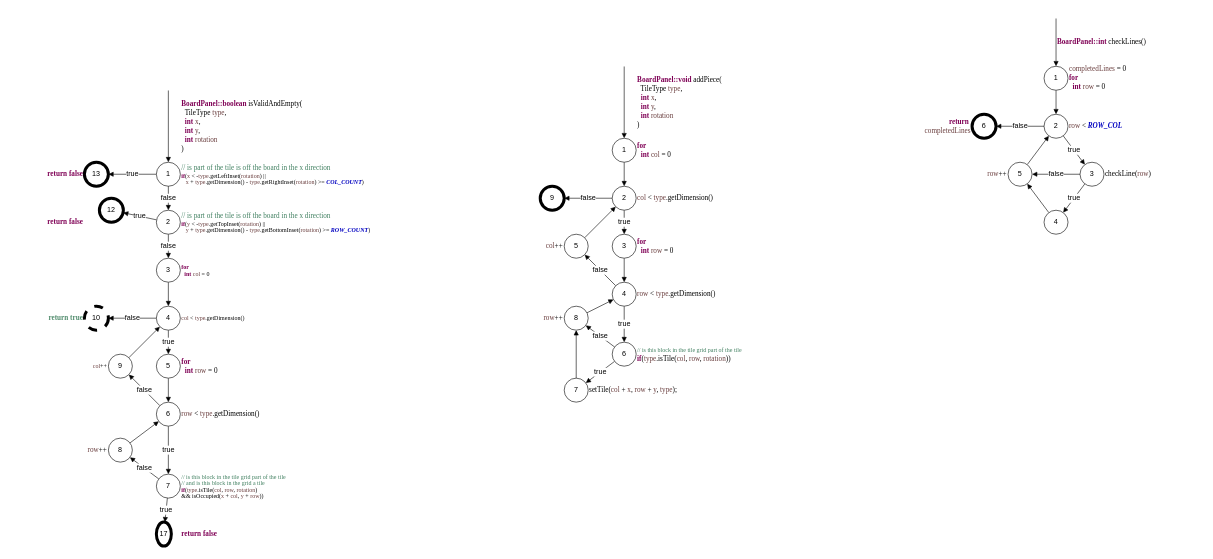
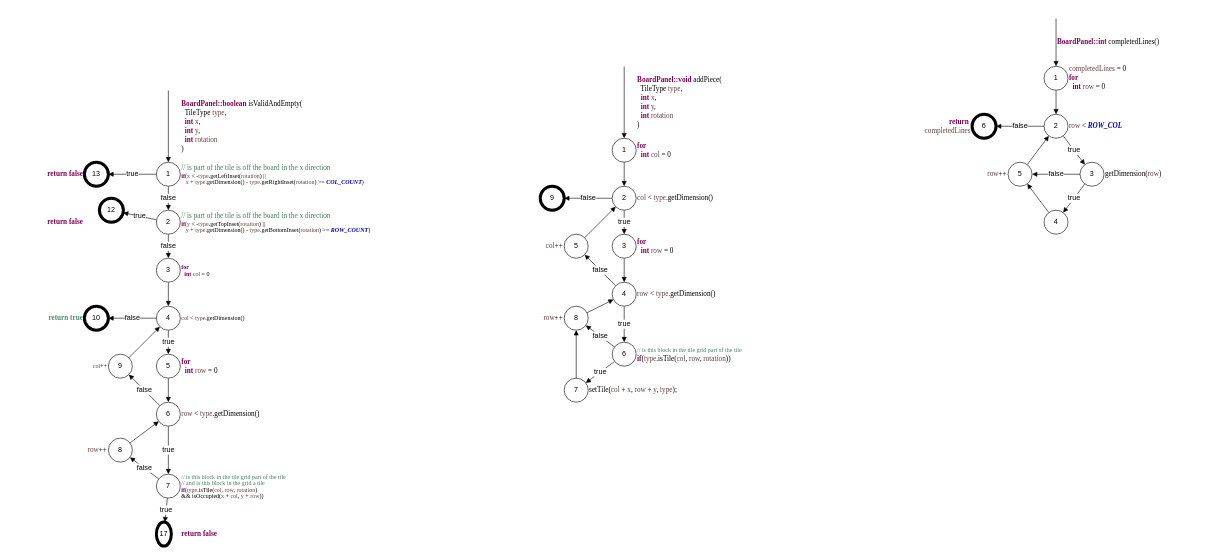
- <mxCell id="96" value="&lt;p class=&quot;p1&quot; style=&quot;margin: 0px ; font-stretch: normal ; font-size: 12px ; line-height: normal ; font-family: &amp;#34;menlo&amp;#34;&quot;&gt;&lt;span class=&quot;s1&quot; style=&quot;color: rgb(127 , 0 , 85)&quot;&gt;&lt;b&gt;BoardPanel::&lt;/b&gt;&lt;/span&gt;&lt;span class=&quot;s1&quot; style=&quot;font-family: &amp;#34;menlo&amp;#34; ; color: rgb(127 , 0 , 85)&quot;&gt;&lt;b&gt;int&lt;/b&gt;&lt;/span&gt;&lt;span style=&quot;font-family: &amp;#34;menlo&amp;#34;&quot;&gt; checkLines()&lt;/span&gt;&lt;/p&gt;" style="text;html=1;strokeColor=none;fillColor=none;align=left;verticalAlign=middle;whiteSpace=wrap;rounded=0;fontSize=10;allowArrows=0;connectable=0;" vertex="1" parent="1"><mxGeometry x="1760" y="30" width="240" height="80" as="geometry" /></mxCell>
+ <mxCell id="96" value="&lt;p class=&quot;p1&quot; style=&quot;margin: 0px ; font-stretch: normal ; font-size: 12px ; line-height: normal ; font-family: &amp;#34;menlo&amp;#34;&quot;&gt;&lt;span class=&quot;s1&quot; style=&quot;color: rgb(127 , 0 , 85)&quot;&gt;&lt;b&gt;BoardPanel::&lt;/b&gt;&lt;/span&gt;&lt;span class=&quot;s1&quot; style=&quot;font-family: &amp;#34;menlo&amp;#34; ; color: rgb(127 , 0 , 85)&quot;&gt;&lt;b&gt;int&lt;/b&gt;&lt;/span&gt;&lt;span style=&quot;font-family: &amp;#34;menlo&amp;#34;&quot;&gt; completedLines()&lt;/span&gt;&lt;/p&gt;" style="text;html=1;strokeColor=none;fillColor=none;align=left;verticalAlign=middle;whiteSpace=wrap;rounded=0;fontSize=10;allowArrows=0;connectable=0;" vertex="1" parent="1"><mxGeometry x="1760" y="30" width="240" height="80" as="geometry" /></mxCell>
- <mxCell id="86" value="&lt;p class=&quot;p1&quot; style=&quot;margin: 0px ; font-stretch: normal ; font-size: 12px ; line-height: normal ; font-family: &amp;#34;menlo&amp;#34;&quot;&gt;&lt;span class=&quot;s1&quot; style=&quot;color: rgb(127 , 0 , 85)&quot;&gt;&lt;/span&gt;&lt;/p&gt;&lt;p class=&quot;p1&quot; style=&quot;margin: 0px ; font-stretch: normal ; font-size: 12px ; line-height: normal ; font-family: &amp;#34;menlo&amp;#34;&quot;&gt;checkLine(&lt;span class=&quot;s1&quot; style=&quot;color: rgb(106 , 62 , 62)&quot;&gt;row&lt;/span&gt;)&lt;/p&gt;" style="text;html=1;strokeColor=none;fillColor=none;align=left;verticalAlign=middle;whiteSpace=wrap;rounded=0;fontSize=10;allowArrows=0;connectable=0;" vertex="1" parent="1"><mxGeometry x="1840" y="270" width="140" height="40" as="geometry" /></mxCell>
+ <mxCell id="86" value="&lt;p class=&quot;p1&quot; style=&quot;margin: 0px ; font-stretch: normal ; font-size: 12px ; line-height: normal ; font-family: &amp;#34;menlo&amp;#34;&quot;&gt;&lt;span class=&quot;s1&quot; style=&quot;color: rgb(127 , 0 , 85)&quot;&gt;&lt;/span&gt;&lt;/p&gt;&lt;p class=&quot;p1&quot; style=&quot;margin: 0px ; font-stretch: normal ; font-size: 12px ; line-height: normal ; font-family: &amp;#34;menlo&amp;#34;&quot;&gt;getDimension(&lt;span class=&quot;s1&quot; style=&quot;color: rgb(106 , 62 , 62)&quot;&gt;row&lt;/span&gt;)&lt;/p&gt;" style="text;html=1;strokeColor=none;fillColor=none;align=left;verticalAlign=middle;whiteSpace=wrap;rounded=0;fontSize=10;allowArrows=0;connectable=0;" vertex="1" parent="1"><mxGeometry x="1840" y="270" width="140" height="40" as="geometry" /></mxCell>
- <mxCell id="25" value="10" style="ellipse;whiteSpace=wrap;html=1;aspect=fixed;strokeWidth=5;dashed=1;" parent="1" vertex="1"><mxGeometry x="140" y="510" width="40" height="40" as="geometry" /></mxCell>
+ <mxCell id="25" value="10" style="ellipse;whiteSpace=wrap;html=1;aspect=fixed;strokeWidth=5;" parent="1" vertex="1"><mxGeometry x="140" y="510" width="40" height="40" as="geometry" /></mxCell>
